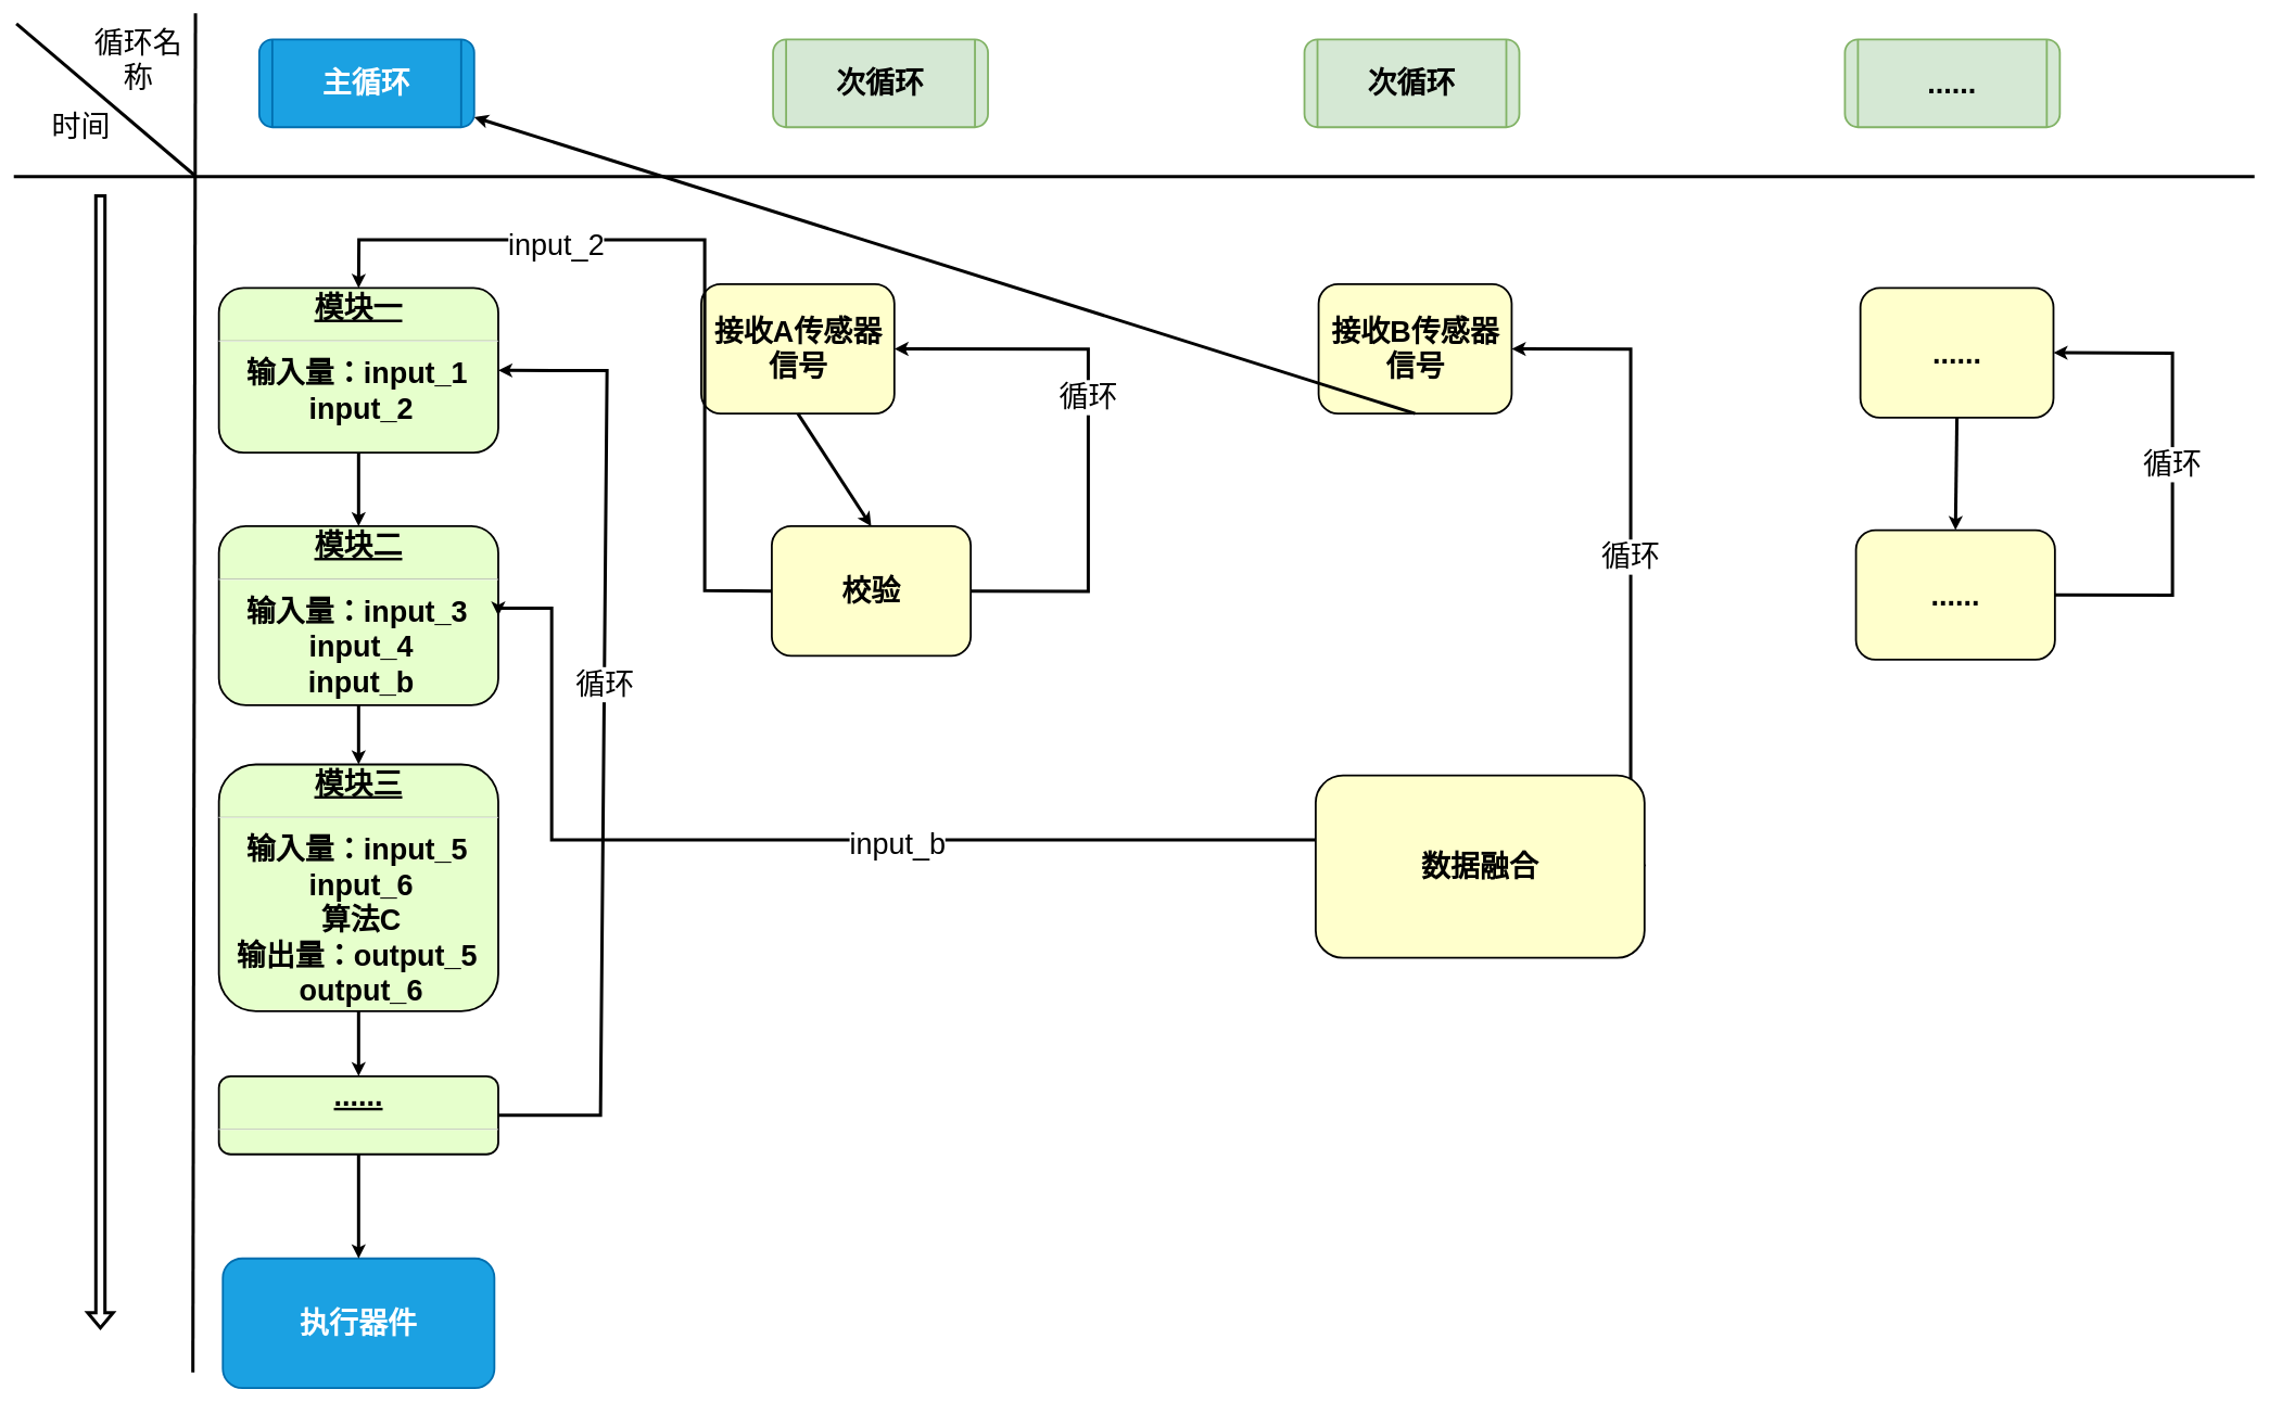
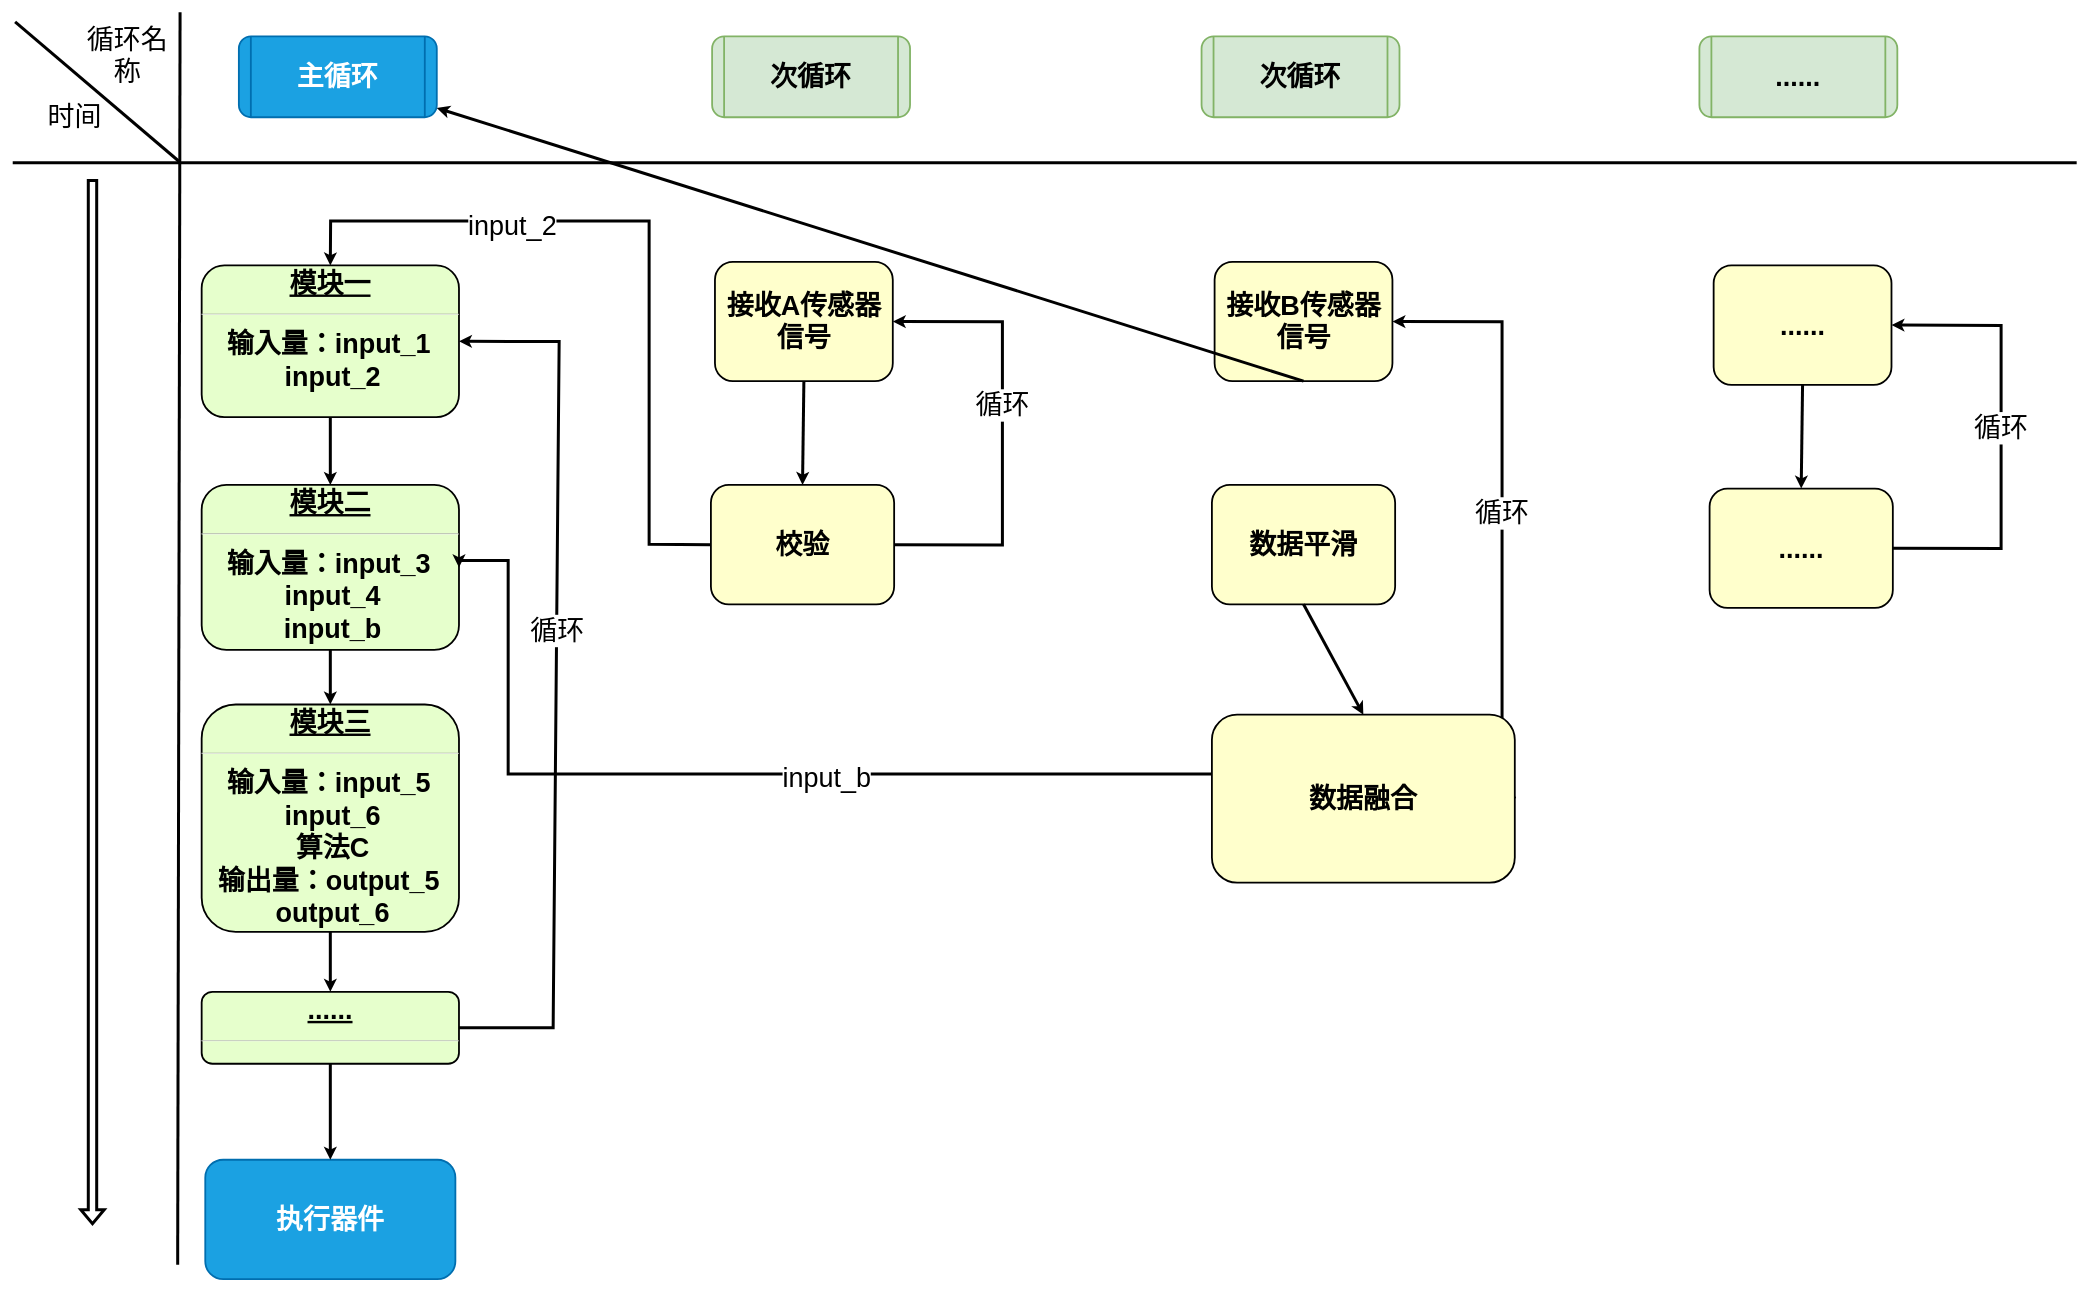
- <mxCell id="23" value="接收A传感器信号" style="whiteSpace=wrap;align=center;verticalAlign=middle;fontStyle=1;strokeWidth=3;fillColor=#FFFFCC;rounded=1;fontSize=45;" parent="1" vertex="1"><mxGeometry x="1075.75" y="436" width="296.5" height="199" as="geometry" /></mxCell>
+ <mxCell id="23" value="接收A传感器信号" style="whiteSpace=wrap;align=center;verticalAlign=middle;fontStyle=1;strokeWidth=3;fillColor=#FFFFCC;rounded=1;fontSize=45;" parent="1" vertex="1"><mxGeometry x="1190.75" y="436" width="296.5" height="199" as="geometry" /></mxCell>
+ <mxCell id="31" value="数据平滑" style="whiteSpace=wrap;align=center;verticalAlign=middle;fontStyle=1;strokeWidth=3;fillColor=#FFFFCC;rounded=1;fontSize=45;" parent="1" vertex="1"><mxGeometry x="2019.25" y="808" width="305.5" height="199" as="geometry" /></mxCell>
+ <mxCell id="38" value="" style="endArrow=classic;html=1;rounded=0;strokeWidth=5;fontSize=45;exitX=0.5;exitY=1;exitDx=0;exitDy=0;entryX=0.5;entryY=0;entryDx=0;entryDy=0;" parent="1" source="31" target="37" edge="1"><mxGeometry width="50" height="50" relative="1" as="geometry"><mxPoint x="2170.89" y="1061" as="sourcePoint" /><mxPoint x="2170.89" y="1234" as="targetPoint" /></mxGeometry></mxCell>
